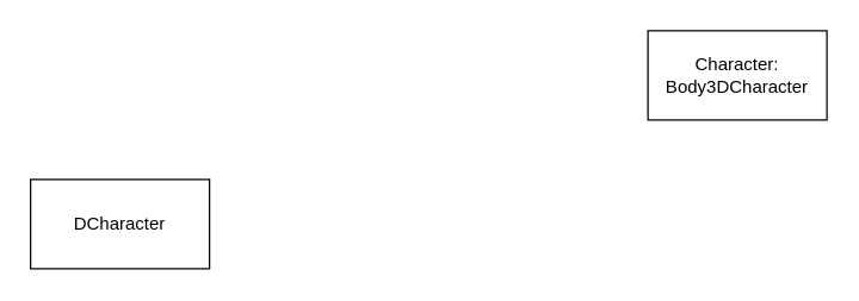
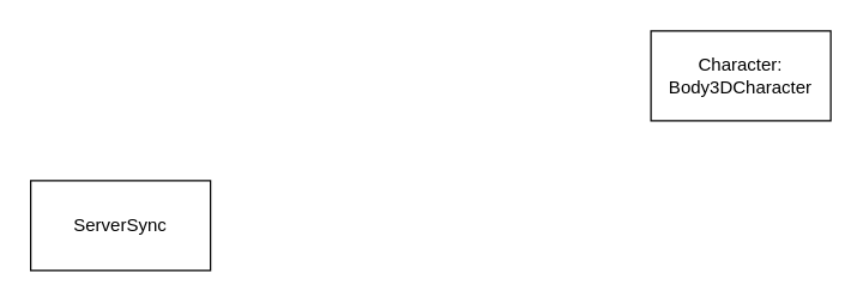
- <mxCell id="2" value="DCharacter" style="rounded=0;whiteSpace=wrap;html=1;" vertex="1" parent="1"><mxGeometry x="20" y="120" width="120" height="60" as="geometry" /></mxCell>
+ <mxCell id="2" value="ServerSync" style="rounded=0;whiteSpace=wrap;html=1;" vertex="1" parent="1"><mxGeometry x="20" y="120" width="120" height="60" as="geometry" /></mxCell>
